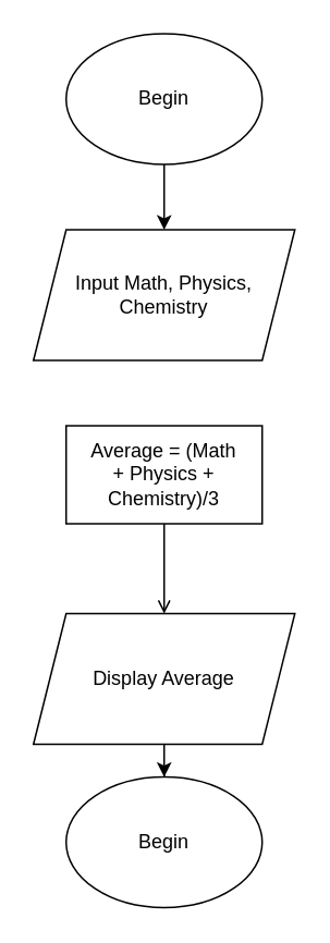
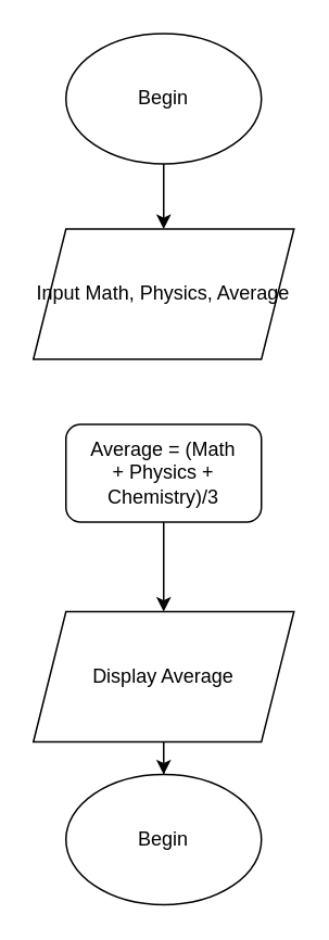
- <mxCell id="4" value="&lt;p align=&quot;center&quot; class=&quot;MsoNormal&quot;&gt;&lt;span lang=&quot;EN-US&quot;&gt;Input Math, Physics, Chemistry&lt;/span&gt;&lt;/p&gt;" style="shape=parallelogram;perimeter=parallelogramPerimeter;whiteSpace=wrap;html=1;fixedSize=1;" vertex="1" parent="1"><mxGeometry x="20" y="140" width="160" height="80" as="geometry" /></mxCell>
+ <mxCell id="4" value="&lt;p align=&quot;center&quot; class=&quot;MsoNormal&quot;&gt;&lt;span lang=&quot;EN-US&quot;&gt;Input Math, Physics, Average&lt;/span&gt;&lt;/p&gt;" style="shape=parallelogram;perimeter=parallelogramPerimeter;whiteSpace=wrap;html=1;fixedSize=1;" vertex="1" parent="1"><mxGeometry x="20" y="140" width="160" height="80" as="geometry" /></mxCell>
- <mxCell id="6" value="&lt;p align=&quot;center&quot; class=&quot;MsoNormal&quot;&gt;&lt;span lang=&quot;EN-US&quot;&gt;Average&lt;/span&gt;&lt;span lang=&quot;EN-US&quot;&gt; = (Math&lt;br/&gt;+ Physics + Chemistry)/3&lt;/span&gt;&lt;/p&gt;" style="rounded=0;whiteSpace=wrap;html=1;" vertex="1" parent="1"><mxGeometry x="40" y="260" width="120" height="60" as="geometry" /></mxCell>
+ <mxCell id="6" value="&lt;p align=&quot;center&quot; class=&quot;MsoNormal&quot;&gt;&lt;span lang=&quot;EN-US&quot;&gt;Average&lt;/span&gt;&lt;span lang=&quot;EN-US&quot;&gt; = (Math&lt;br/&gt;+ Physics + Chemistry)/3&lt;/span&gt;&lt;/p&gt;" style="whiteSpace=wrap;html=1;rounded=1;" vertex="1" parent="1"><mxGeometry x="40" y="260" width="120" height="60" as="geometry" /></mxCell>
- <mxCell id="5" value="" style="edgeStyle=orthogonalEdgeStyle;rounded=0;orthogonalLoop=1;jettySize=auto;html=1;endArrow=open;" edge="1" parent="1" source="6" target="8"><mxGeometry relative="1" as="geometry" /></mxCell>
+ <mxCell id="5" value="" style="edgeStyle=orthogonalEdgeStyle;rounded=0;orthogonalLoop=1;jettySize=auto;html=1;" edge="1" parent="1" source="6" target="8"><mxGeometry relative="1" as="geometry" /></mxCell>
